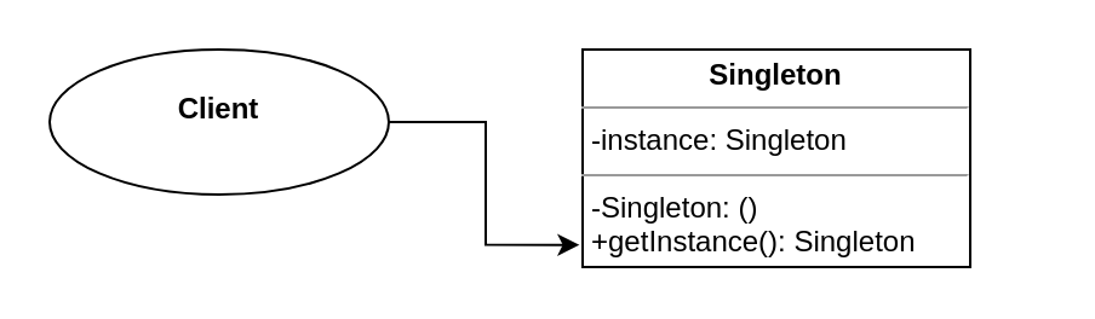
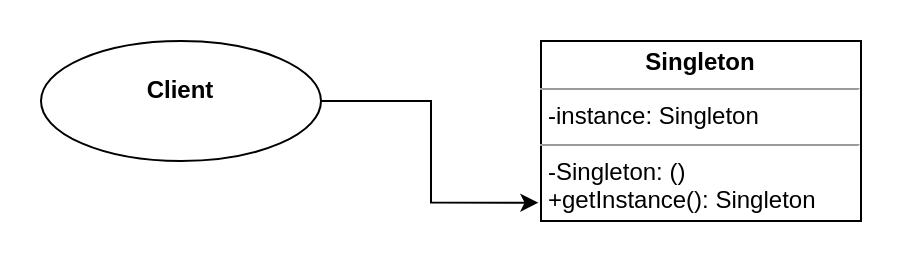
- <mxCell id="4" value="&lt;p style=&quot;margin: 0px ; margin-top: 4px ; text-align: center&quot;&gt;&lt;b&gt;Singleton&lt;/b&gt;&lt;/p&gt;&lt;hr size=&quot;1&quot;&gt;&lt;p style=&quot;margin: 0px ; margin-left: 4px&quot;&gt;-instance: Singleton&lt;/p&gt;&lt;hr size=&quot;1&quot;&gt;&lt;p style=&quot;margin: 0px ; margin-left: 4px&quot;&gt;&lt;span&gt;-Singleton: ()&lt;br&gt;&lt;/span&gt;&lt;/p&gt;&lt;p style=&quot;margin: 0px 0px 0px 4px&quot;&gt;+getInstance(): Singleton&lt;/p&gt;&lt;div&gt;&lt;br&gt;&lt;/div&gt;" style="verticalAlign=top;align=left;overflow=fill;fontSize=12;fontFamily=Helvetica;html=1;" vertex="1" parent="1"><mxGeometry x="240" y="20" width="160" height="90" as="geometry" /></mxCell>
+ <mxCell id="4" value="&lt;p style=&quot;margin: 0px ; margin-top: 4px ; text-align: center&quot;&gt;&lt;b&gt;Singleton&lt;/b&gt;&lt;/p&gt;&lt;hr size=&quot;1&quot;&gt;&lt;p style=&quot;margin: 0px ; margin-left: 4px&quot;&gt;-instance: Singleton&lt;/p&gt;&lt;hr size=&quot;1&quot;&gt;&lt;p style=&quot;margin: 0px ; margin-left: 4px&quot;&gt;&lt;span&gt;-Singleton: ()&lt;br&gt;&lt;/span&gt;&lt;/p&gt;&lt;p style=&quot;margin: 0px 0px 0px 4px&quot;&gt;+getInstance(): Singleton&lt;/p&gt;&lt;div&gt;&lt;br&gt;&lt;/div&gt;" style="verticalAlign=top;align=left;overflow=fill;fontSize=12;fontFamily=Helvetica;html=1;" vertex="1" parent="1"><mxGeometry x="270" y="20" width="160" height="90" as="geometry" /></mxCell>
